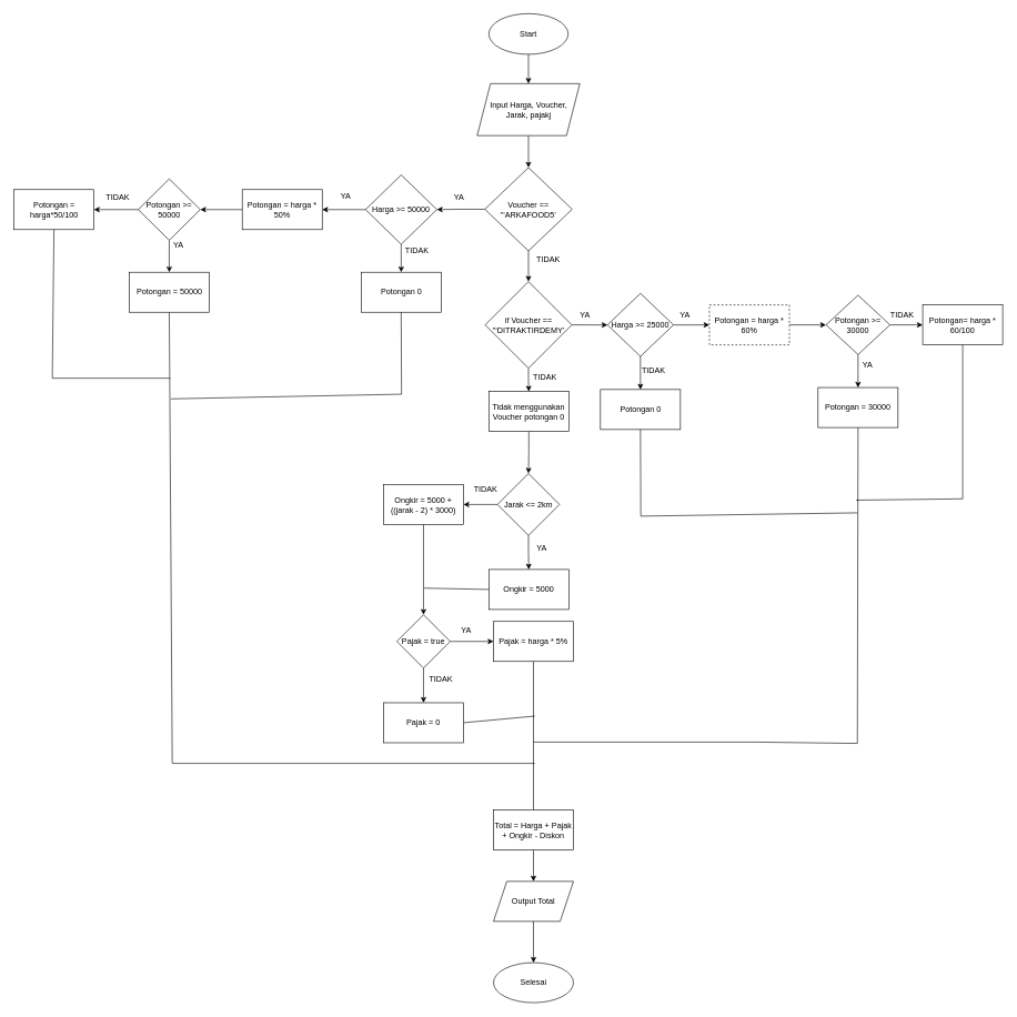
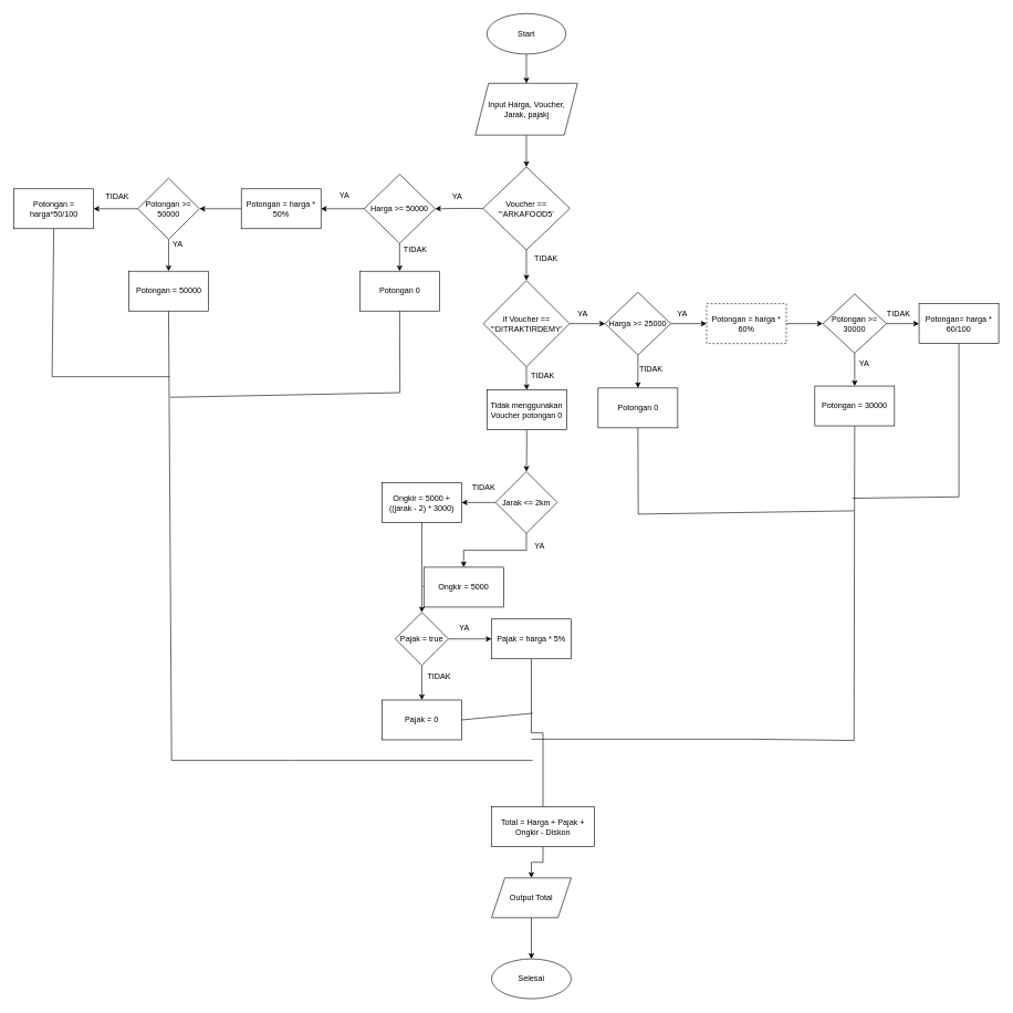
- <mxCell id="42" value="Ongkir = 5000" style="rounded=0;whiteSpace=wrap;html=1;" vertex="1" parent="1"><mxGeometry x="733" y="854" width="120" height="60" as="geometry" /></mxCell>
+ <mxCell id="42" value="Ongkir = 5000" style="rounded=0;whiteSpace=wrap;html=1;" vertex="1" parent="1"><mxGeometry x="638" y="854" width="120" height="60" as="geometry" /></mxCell>
- <mxCell id="51" value="Total = Harga + Pajak + Ongkir - Diskon" style="rounded=0;whiteSpace=wrap;html=1;" vertex="1" parent="1"><mxGeometry x="740" y="1215" width="120" height="60" as="geometry" /></mxCell>
+ <mxCell id="51" value="Total = Harga + Pajak + Ongkir - Diskon" style="rounded=0;whiteSpace=wrap;html=1;" vertex="1" parent="1"><mxGeometry x="740" y="1215" width="155" height="60" as="geometry" /></mxCell>
